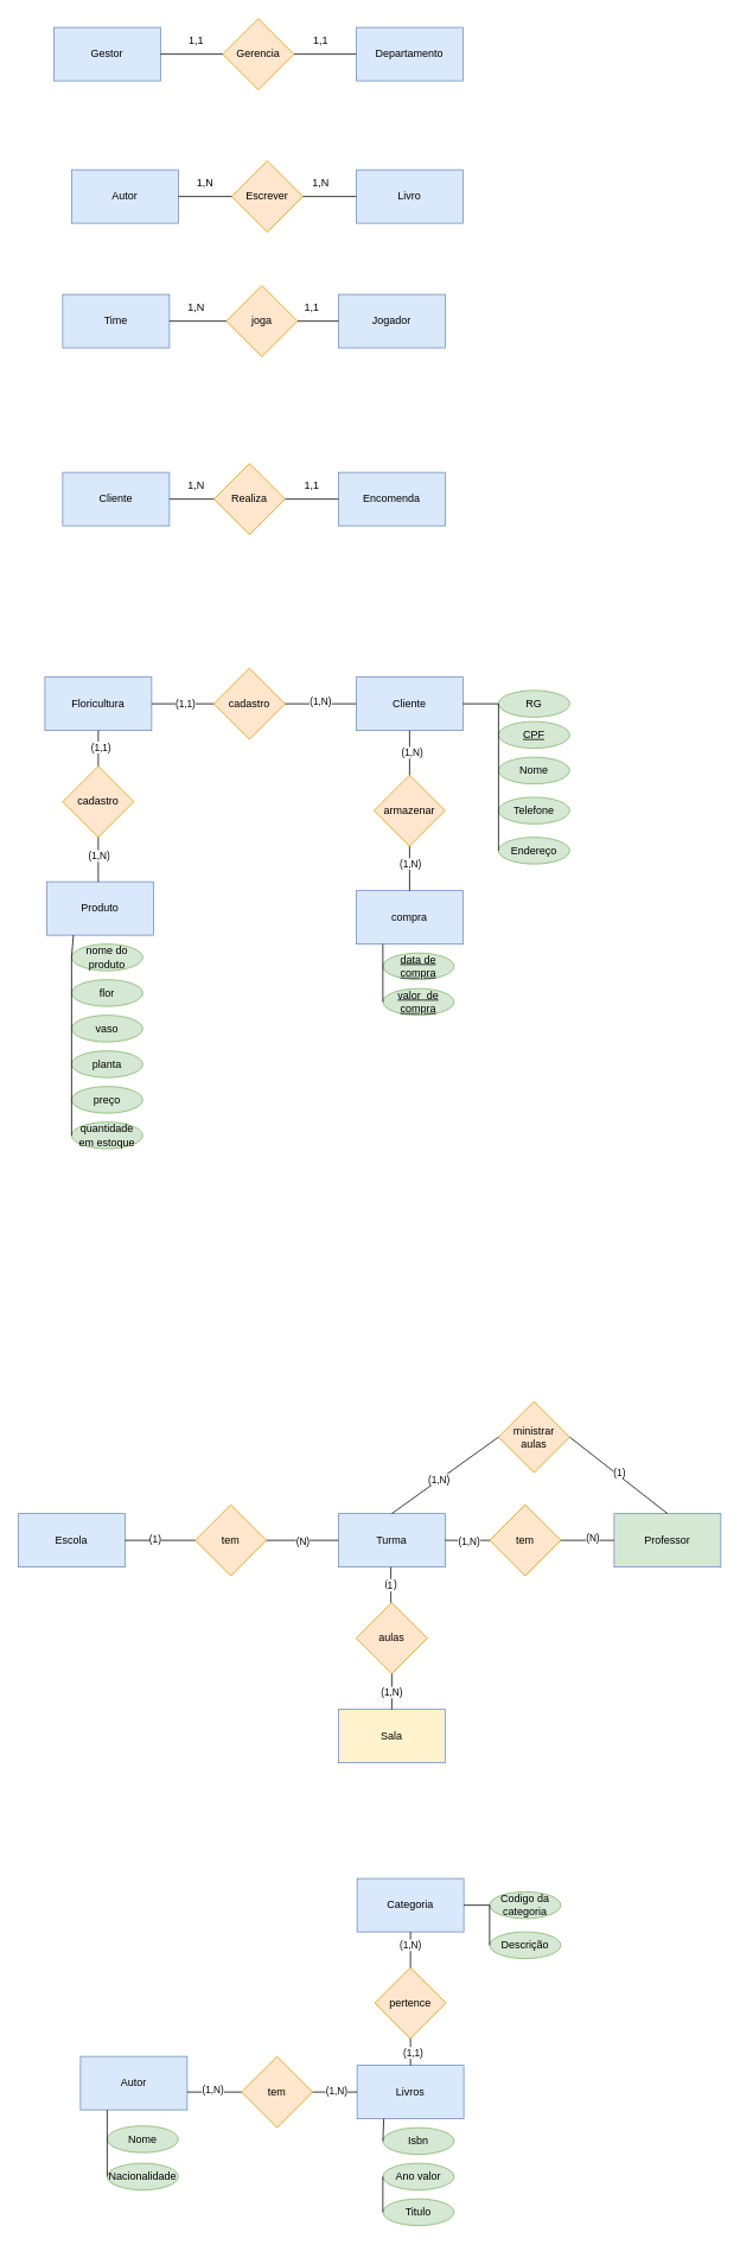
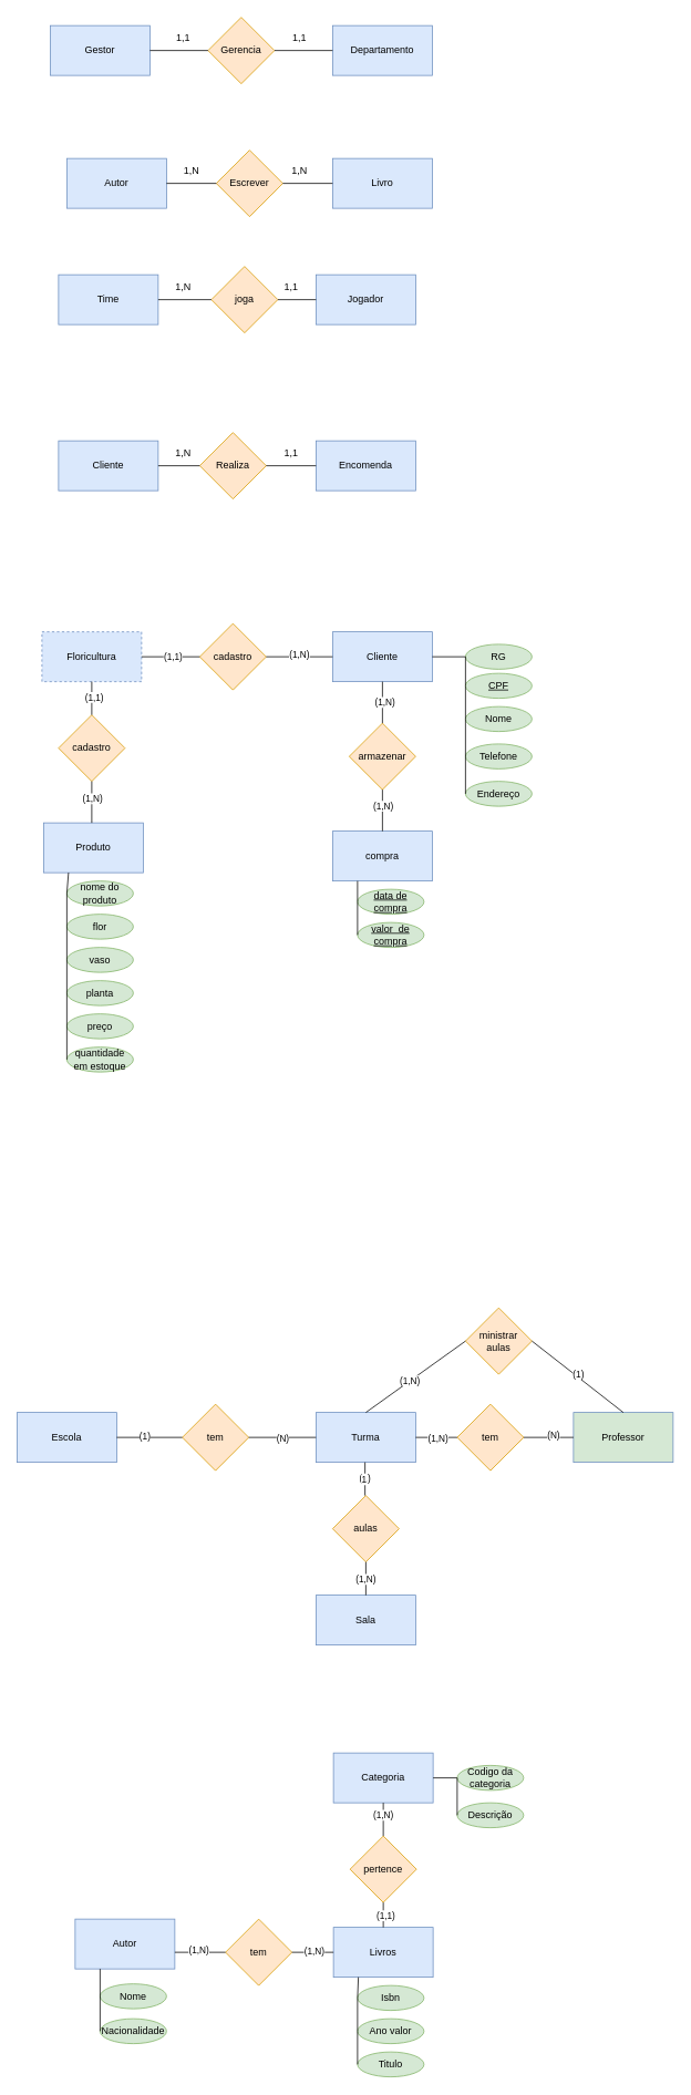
- <mxCell id="22" value="Floricultura" style="rounded=0;whiteSpace=wrap;html=1;fillColor=#dae8fc;strokeColor=#6c8ebf;" vertex="1" parent="1"><mxGeometry x="50" y="760" width="120" height="60" as="geometry" /></mxCell>
+ <mxCell id="22" value="Floricultura" style="rounded=0;whiteSpace=wrap;html=1;fillColor=#dae8fc;strokeColor=#6c8ebf;dashed=1;" vertex="1" parent="1"><mxGeometry x="50" y="760" width="120" height="60" as="geometry" /></mxCell>
- <mxCell id="66" value="Sala" style="rounded=0;whiteSpace=wrap;html=1;fillColor=#fff2cc;strokeColor=#6c8ebf;" vertex="1" parent="1"><mxGeometry x="380" y="1920" width="120" height="60" as="geometry" /></mxCell>
+ <mxCell id="66" value="Sala" style="rounded=0;whiteSpace=wrap;html=1;fillColor=#dae8fc;strokeColor=#6c8ebf;" vertex="1" parent="1"><mxGeometry x="380" y="1920" width="120" height="60" as="geometry" /></mxCell>
+ <mxCell id="120" value="" style="endArrow=none;html=1;rounded=0;entryX=0;entryY=0.5;entryDx=0;entryDy=0;exitX=0;exitY=0.5;exitDx=0;exitDy=0;" edge="1" parent="1" source="90" target="89"><mxGeometry width="50" height="50" relative="1" as="geometry"><mxPoint x="430" y="2500" as="sourcePoint" /><mxPoint x="480" y="2450" as="targetPoint" /></mxGeometry></mxCell>
